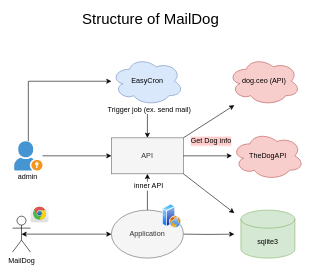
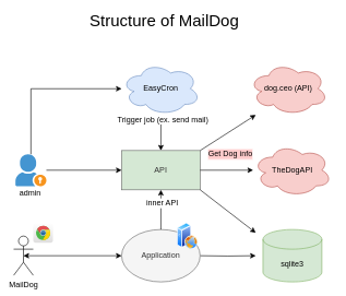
- <mxCell id="21" value="API" style="rounded=0;whiteSpace=wrap;html=1;fillColor=#f5f5f5;fontColor=#333333;strokeColor=#666666;" vertex="1" parent="1"><mxGeometry x="185" y="229.4" width="120" height="60" as="geometry" /></mxCell>
+ <mxCell id="21" value="API" style="rounded=0;whiteSpace=wrap;html=1;fillColor=#d5e8d4;fontColor=#333333;strokeColor=#666666;" vertex="1" parent="1"><mxGeometry x="185" y="229.4" width="120" height="60" as="geometry" /></mxCell>
